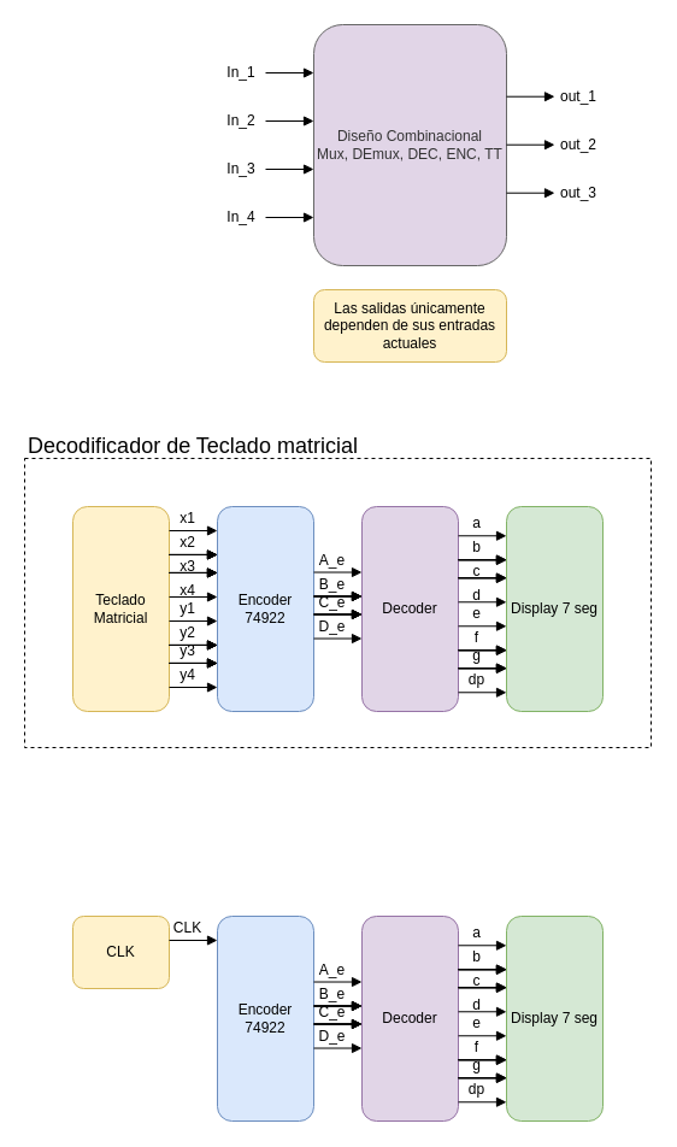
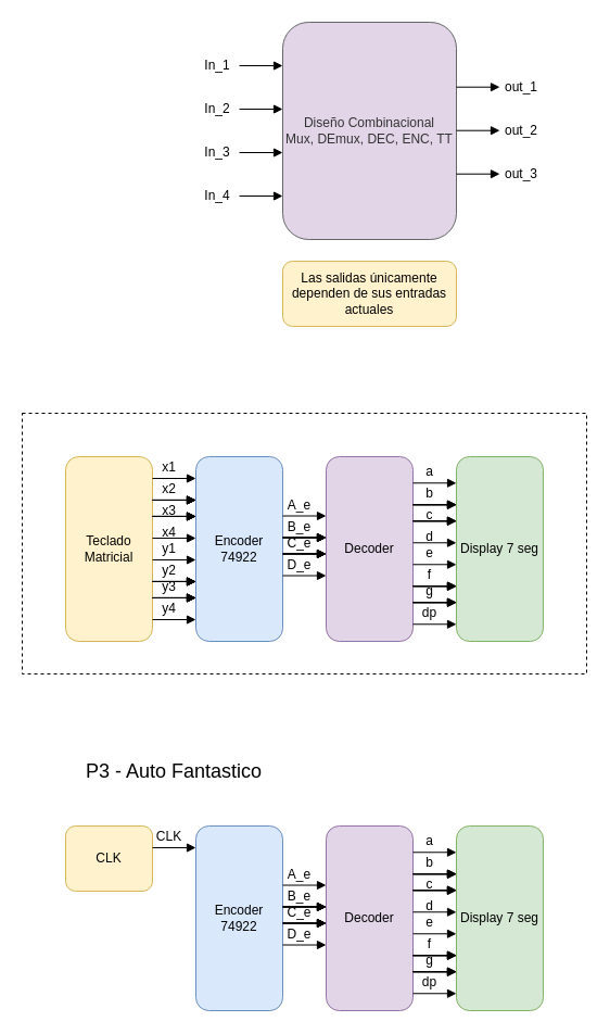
- <mxCell id="93" value="Decodificador de Teclado matricial" style="text;html=1;strokeColor=none;fillColor=none;align=center;verticalAlign=middle;whiteSpace=wrap;rounded=0;dashed=1;fontSize=18;" parent="1" vertex="1"><mxGeometry x="20" y="360" width="280" height="20" as="geometry" /></mxCell>
+ <mxCell id="142" value="P3 - Auto Fantastico" style="text;html=1;strokeColor=none;fillColor=none;align=center;verticalAlign=middle;whiteSpace=wrap;rounded=0;dashed=1;fontSize=18;" parent="1" vertex="1"><mxGeometry x="20" y="700" width="280" height="20" as="geometry" /></mxCell>
